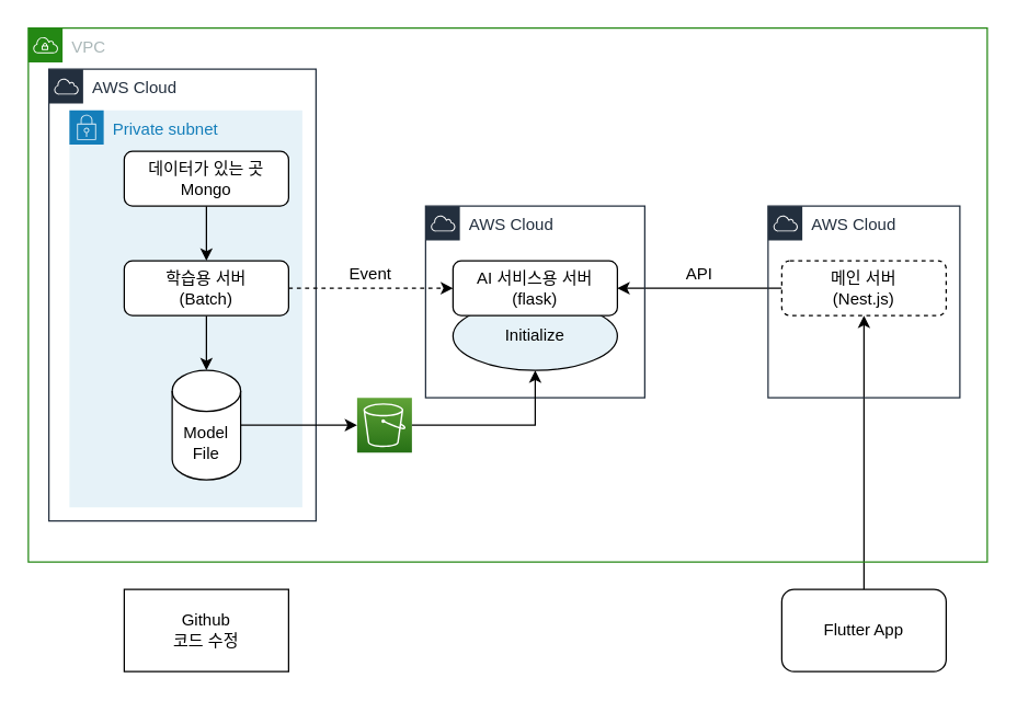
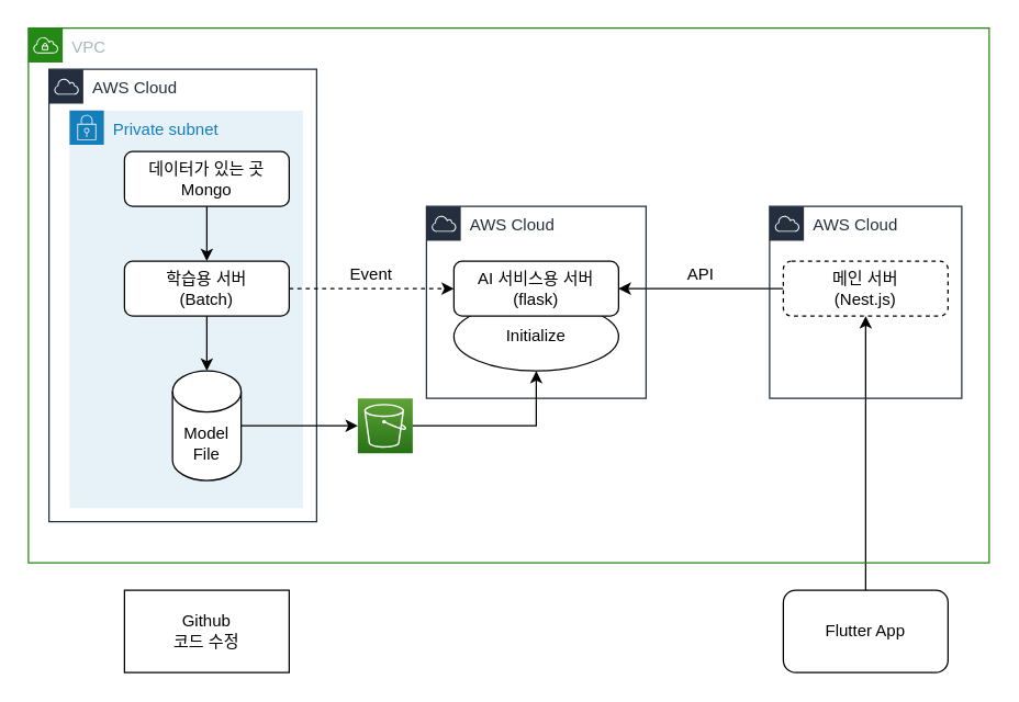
- <mxCell id="19" value="Initialize" style="ellipse;whiteSpace=wrap;html=1;fillColor=#e6f2f8;" parent="1" vertex="1"><mxGeometry x="330" y="220" width="120" height="50" as="geometry" /></mxCell>
+ <mxCell id="19" value="Initialize" style="ellipse;whiteSpace=wrap;html=1;" parent="1" vertex="1"><mxGeometry x="330" y="220" width="120" height="50" as="geometry" /></mxCell>
